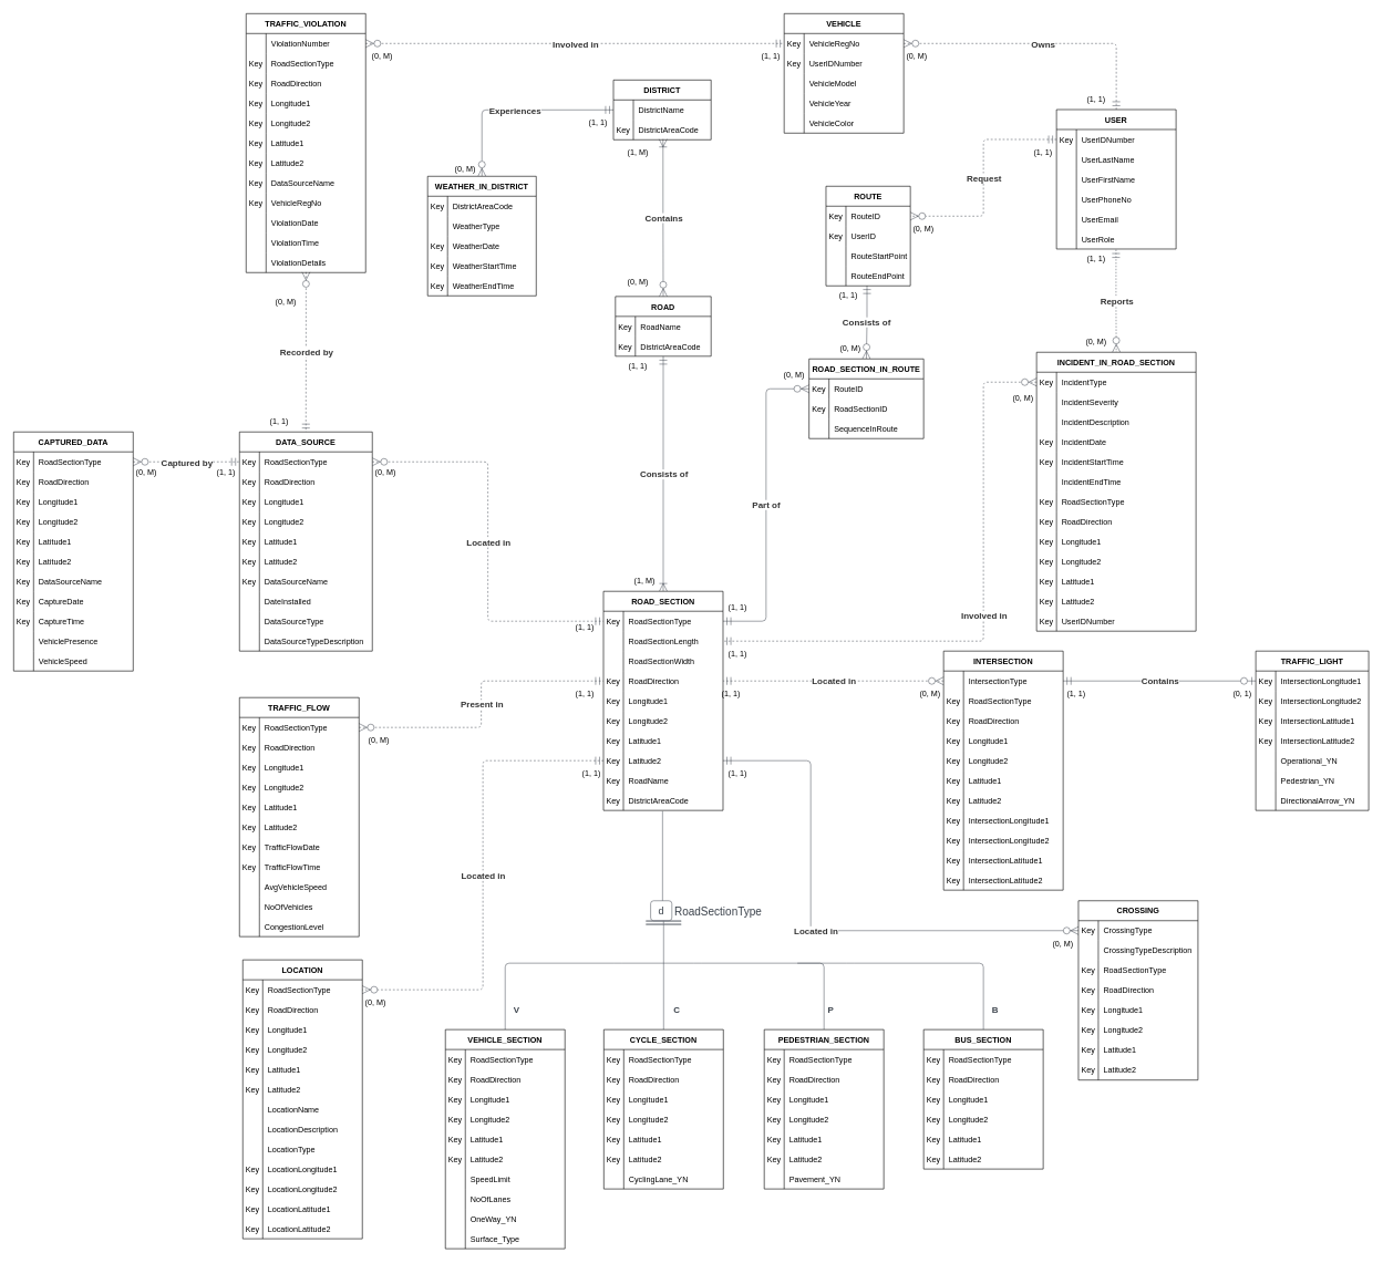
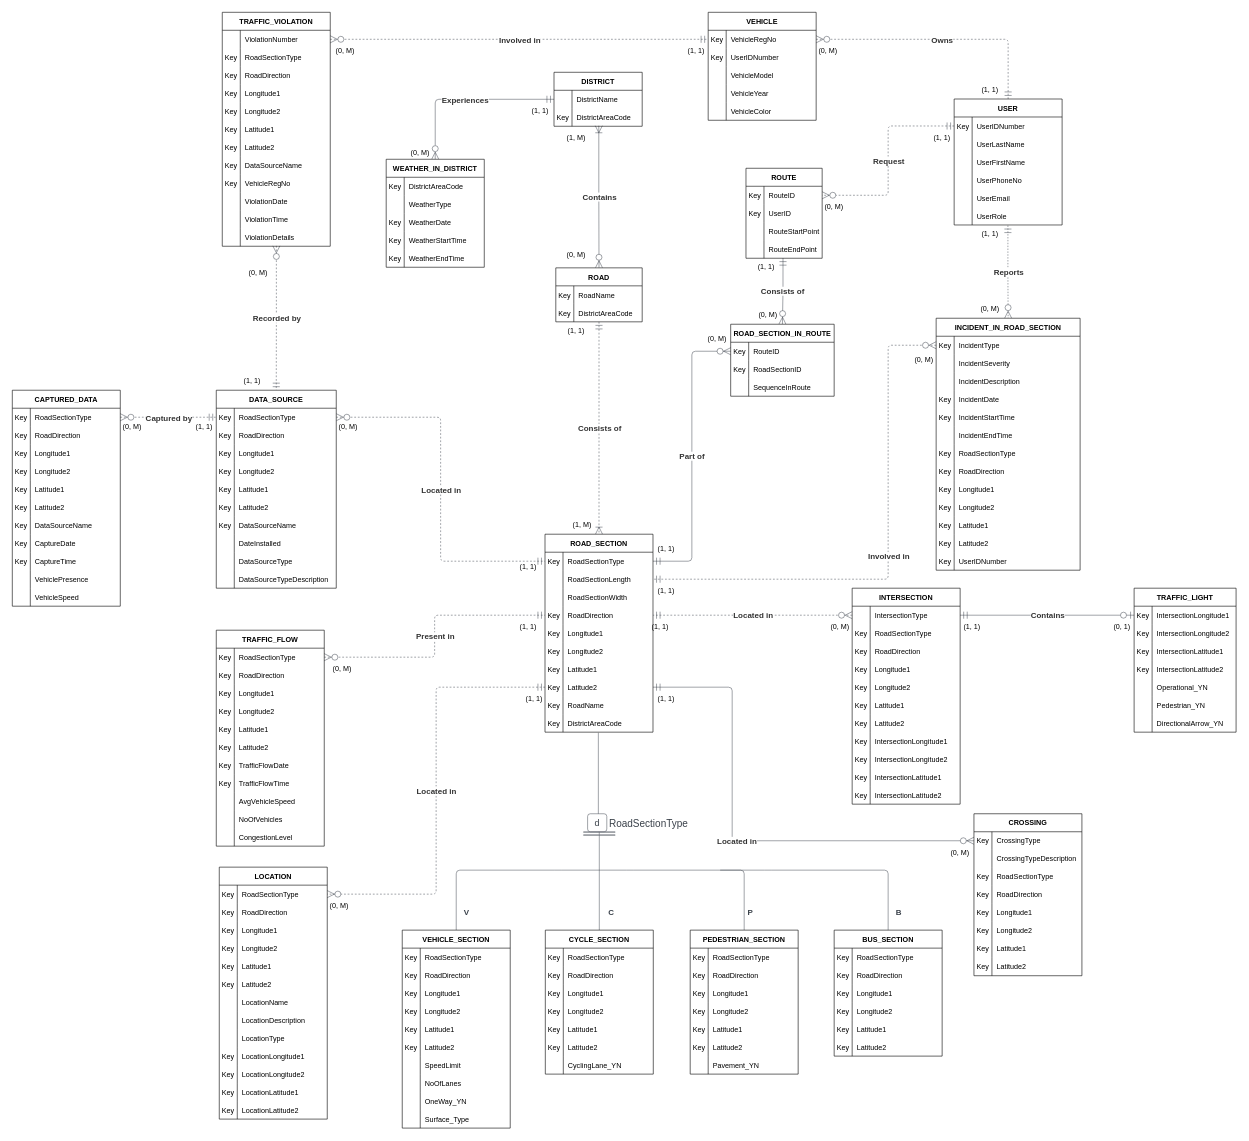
- <mxCell id="12" value="" style="html=1;jettySize=18;whiteSpace=wrap;fontSize=13;strokeColor=#3a414a;strokeOpacity=100;dashed=0;fixDash=1;strokeWidth=0.8;rounded=1;arcSize=12;edgeStyle=orthogonalEdgeStyle;startArrow=ERmandOne;startSize=10;endArrow=ERoneToMany;endSize=10;exitX=0.5;exitY=1;entryX=0.5;entryY=0;lucidId=~lJmfcrBtPYP;entryDx=0;entryDy=0;exitDx=0;exitDy=0;" parent="1" source="391" target="140" edge="1"><mxGeometry width="100" height="100" relative="1" as="geometry"><Array as="points" /><mxPoint x="998" y="768.452" as="sourcePoint" /><mxPoint x="998.15" y="879.748" as="targetPoint" /></mxGeometry></mxCell>
+ <mxCell id="12" value="" style="html=1;jettySize=18;whiteSpace=wrap;fontSize=13;strokeColor=#3a414a;strokeOpacity=100;dashed=1;fixDash=1;strokeWidth=0.8;rounded=1;arcSize=12;edgeStyle=orthogonalEdgeStyle;startArrow=ERmandOne;startSize=10;endArrow=ERoneToMany;endSize=10;exitX=0.5;exitY=1;entryX=0.5;entryY=0;lucidId=~lJmfcrBtPYP;entryDx=0;entryDy=0;exitDx=0;exitDy=0;" parent="1" source="391" target="140" edge="1"><mxGeometry width="100" height="100" relative="1" as="geometry"><Array as="points" /><mxPoint x="998" y="768.452" as="sourcePoint" /><mxPoint x="998.15" y="879.748" as="targetPoint" /></mxGeometry></mxCell>
